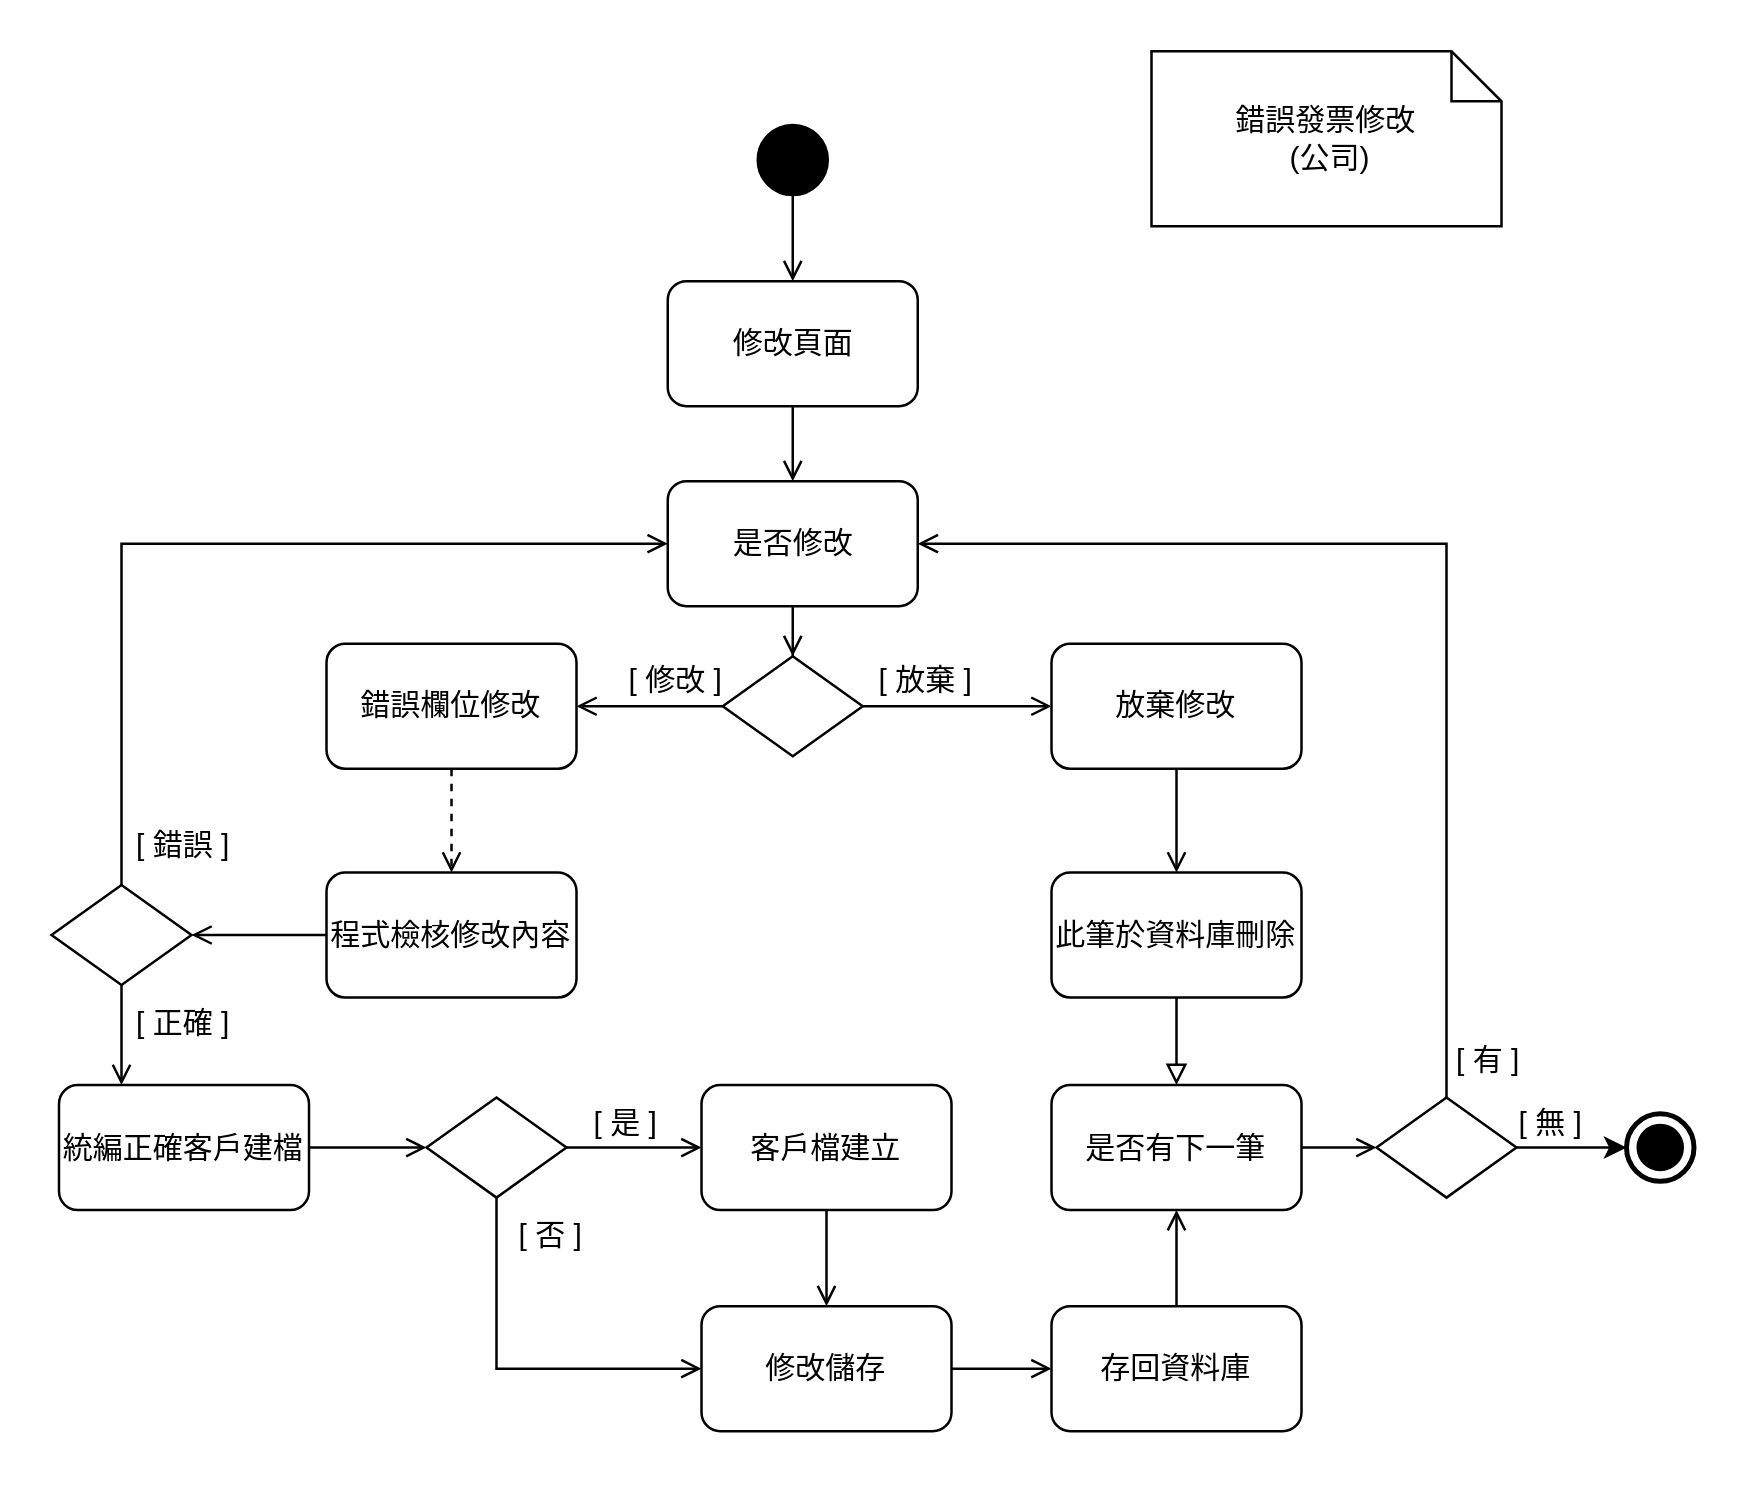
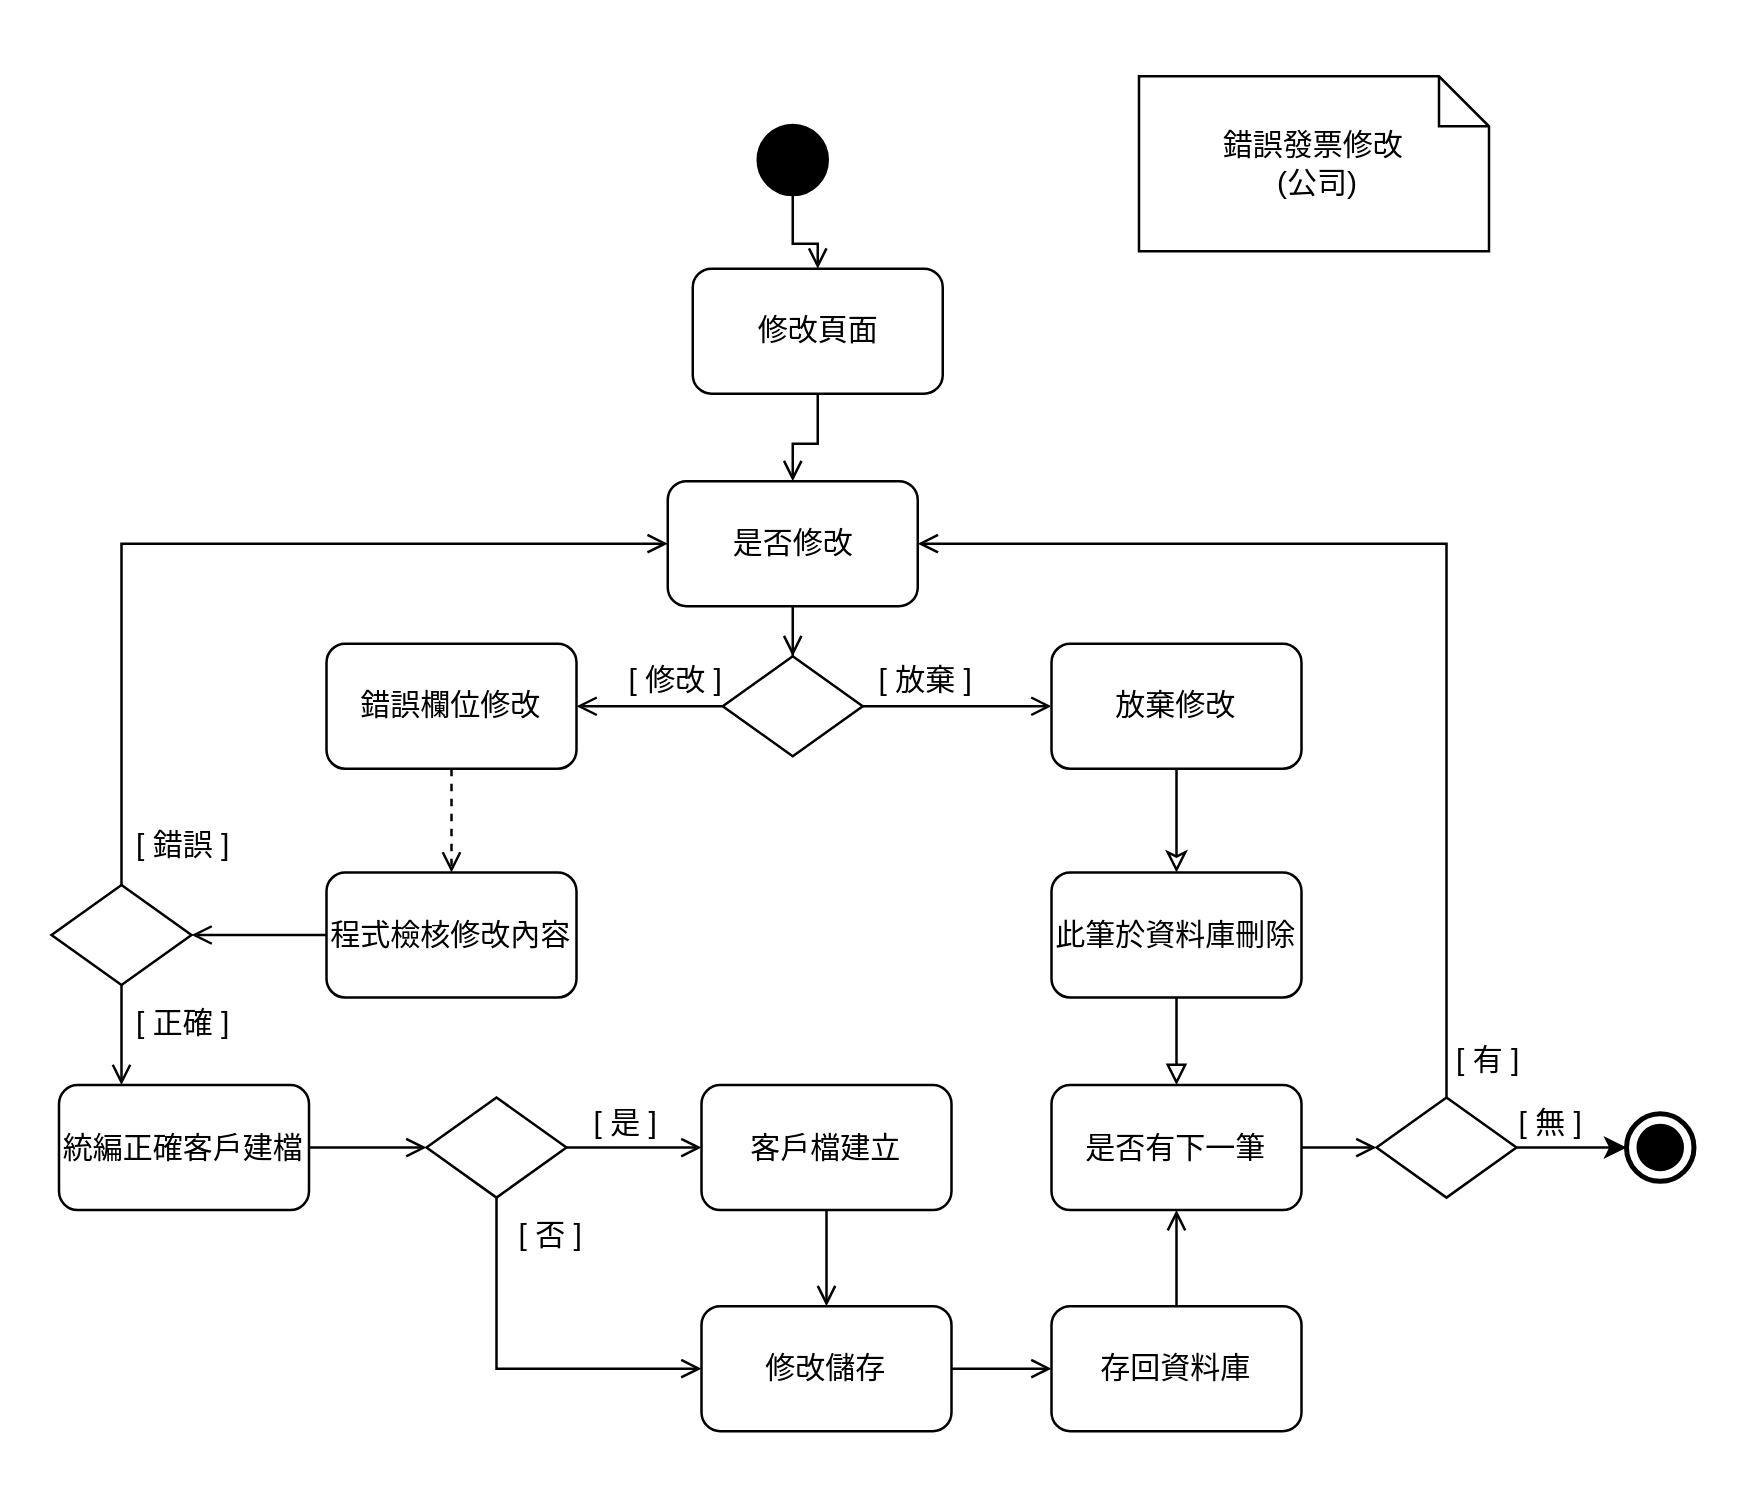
- <mxCell id="2" value="錯誤發票修改&lt;br&gt;&amp;nbsp;(公司)" style="shape=note;size=20;whiteSpace=wrap;html=1;" vertex="1" parent="1"><mxGeometry x="460" y="20" width="140" height="70" as="geometry" /></mxCell>
+ <mxCell id="2" value="錯誤發票修改&lt;br&gt;&amp;nbsp;(公司)" style="shape=note;size=20;whiteSpace=wrap;html=1;" vertex="1" parent="1"><mxGeometry x="455" y="30" width="140" height="70" as="geometry" /></mxCell>
- <mxCell id="10" value="修改頁面" style="shape=rect;html=1;rounded=1;whiteSpace=wrap;align=center;aspect=fixed;" vertex="1" parent="1"><mxGeometry x="266.5" y="111.98" width="100" height="50" as="geometry" /></mxCell>
+ <mxCell id="10" value="修改頁面" style="shape=rect;html=1;rounded=1;whiteSpace=wrap;align=center;aspect=fixed;" vertex="1" parent="1"><mxGeometry x="276.5" y="106.98" width="100" height="50" as="geometry" /></mxCell>
- <mxCell id="39" style="edgeStyle=orthogonalEdgeStyle;rounded=0;orthogonalLoop=1;jettySize=auto;html=1;entryX=0.5;entryY=0;entryDx=0;entryDy=0;endArrow=open;endFill=0;" edge="1" parent="1" source="40" target="34"><mxGeometry relative="1" as="geometry" /></mxCell>
+ <mxCell id="39" style="edgeStyle=orthogonalEdgeStyle;rounded=0;orthogonalLoop=1;jettySize=auto;html=1;entryX=0.5;entryY=0;entryDx=0;entryDy=0;endArrow=classic;endFill=0;" edge="1" parent="1" source="40" target="34"><mxGeometry relative="1" as="geometry" /></mxCell>
